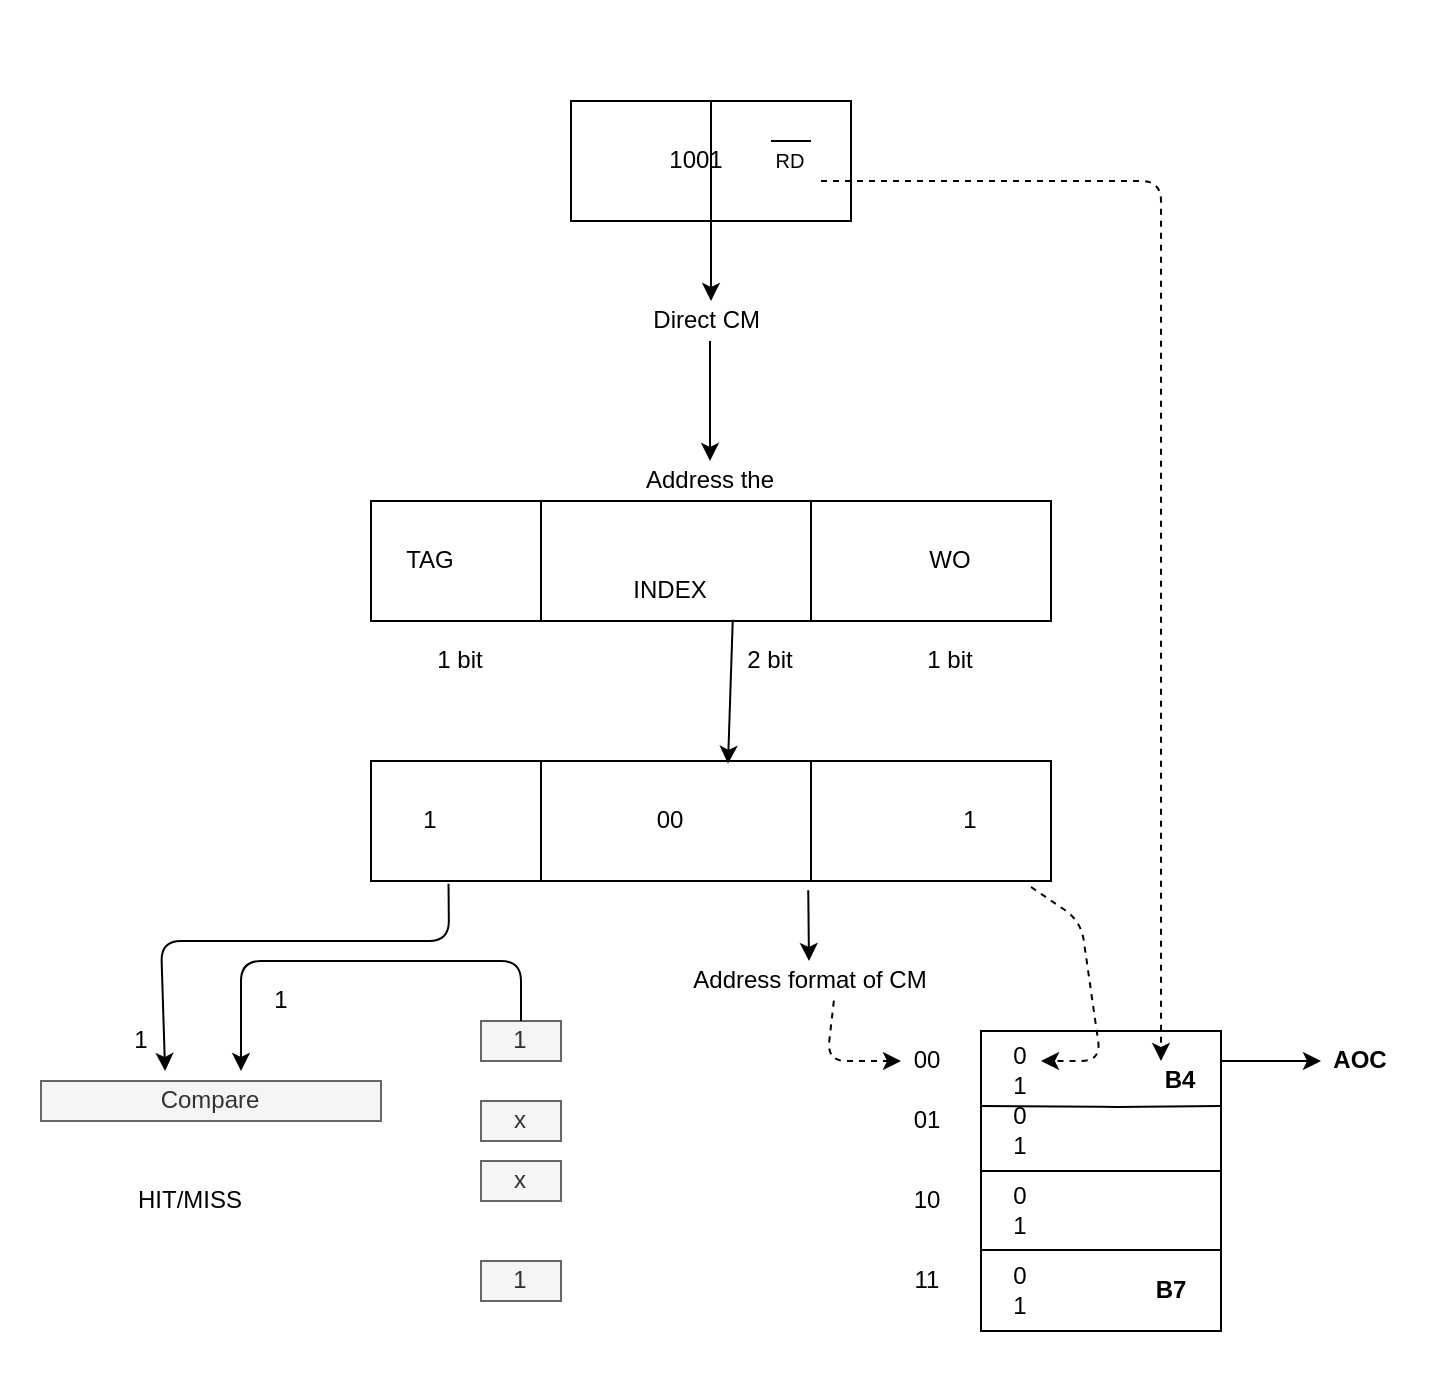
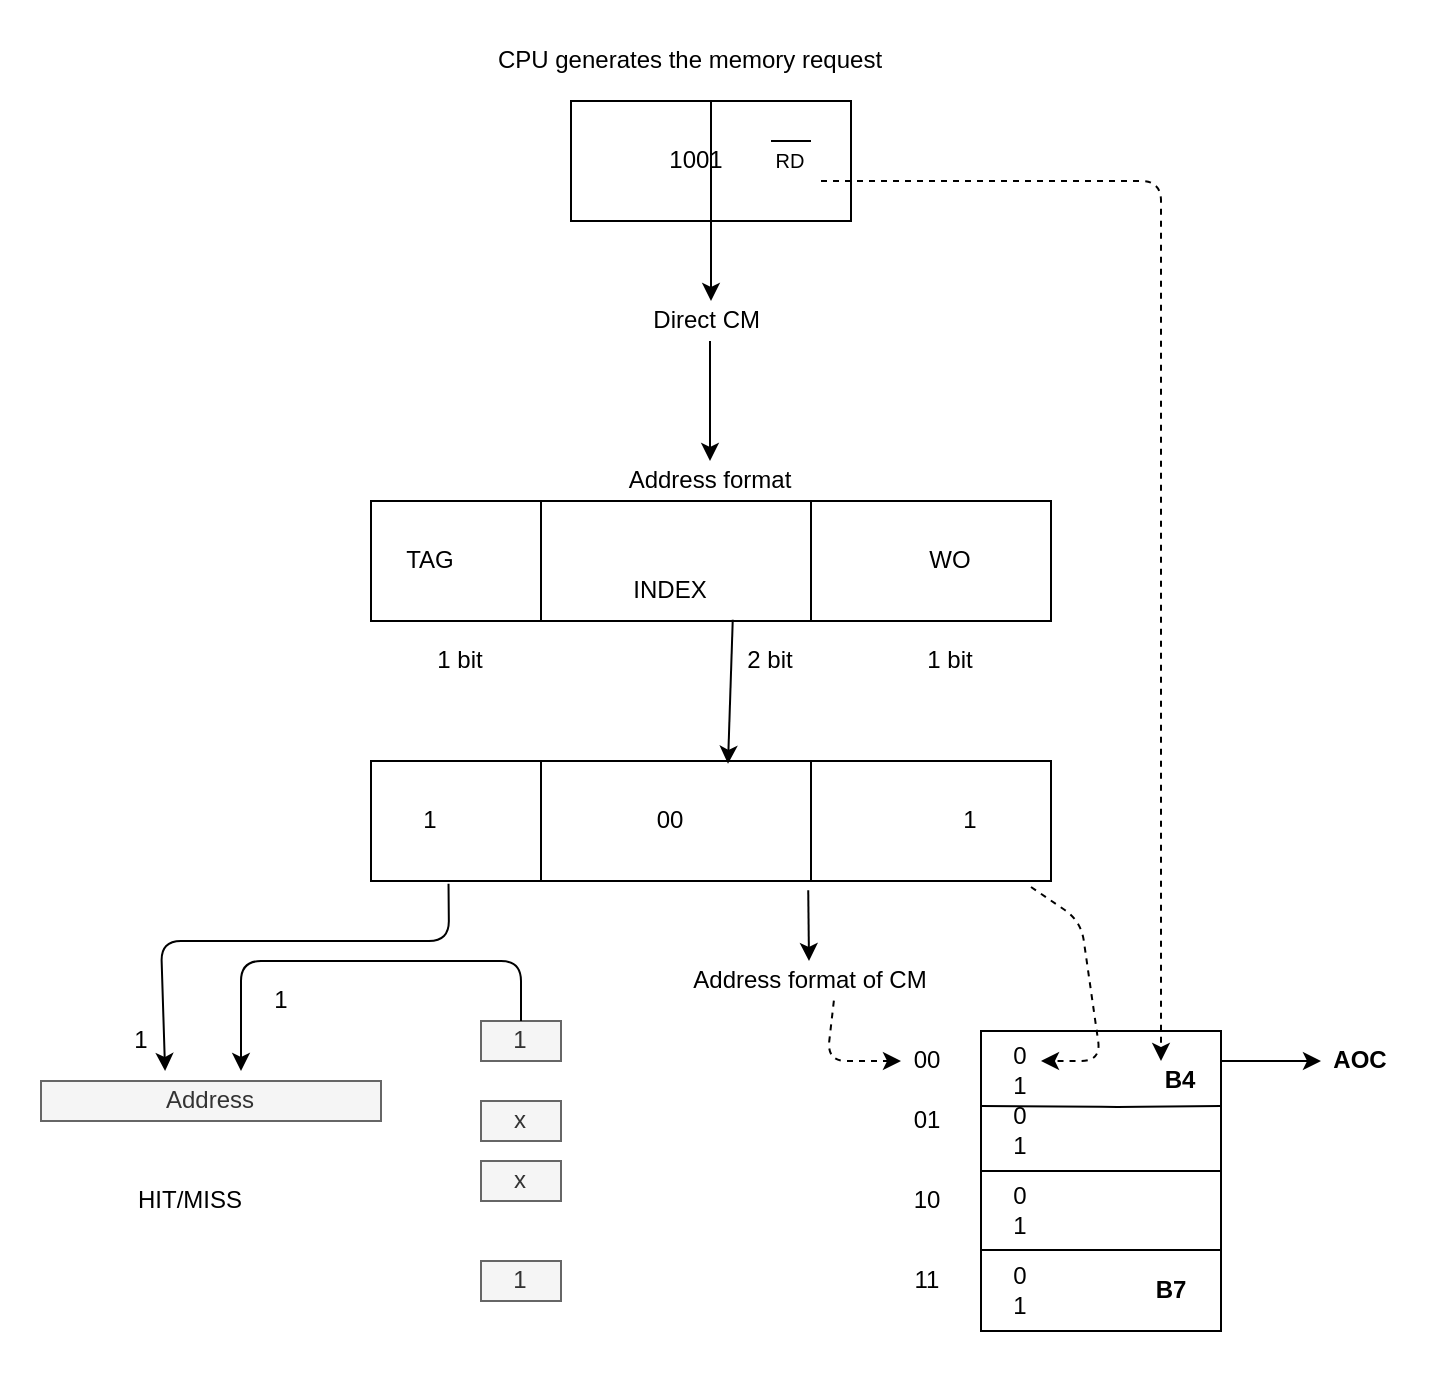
+ <mxCell id="2" value="CPU generates the memory request" style="text;html=1;strokeColor=none;fillColor=none;align=center;verticalAlign=middle;whiteSpace=wrap;rounded=0;" vertex="1" parent="1"><mxGeometry x="210" y="20" width="270" height="20" as="geometry" /></mxCell>
- <mxCell id="4" value="Address the" style="text;html=1;strokeColor=none;fillColor=none;align=center;verticalAlign=middle;whiteSpace=wrap;rounded=0;" vertex="1" parent="1"><mxGeometry x="220" y="230" width="270" height="20" as="geometry" /></mxCell>
+ <mxCell id="4" value="Address format" style="text;html=1;strokeColor=none;fillColor=none;align=center;verticalAlign=middle;whiteSpace=wrap;rounded=0;" vertex="1" parent="1"><mxGeometry x="220" y="230" width="270" height="20" as="geometry" /></mxCell>
- <mxCell id="6" value="Compare" style="text;html=1;strokeColor=#666666;fillColor=#f5f5f5;align=center;verticalAlign=middle;whiteSpace=wrap;rounded=0;fontColor=#333333;" vertex="1" parent="1"><mxGeometry x="20" y="540" width="170" height="20" as="geometry" /></mxCell>
+ <mxCell id="6" value="Address" style="text;html=1;strokeColor=#666666;fillColor=#f5f5f5;align=center;verticalAlign=middle;whiteSpace=wrap;rounded=0;fontColor=#333333;" vertex="1" parent="1"><mxGeometry x="20" y="540" width="170" height="20" as="geometry" /></mxCell>
